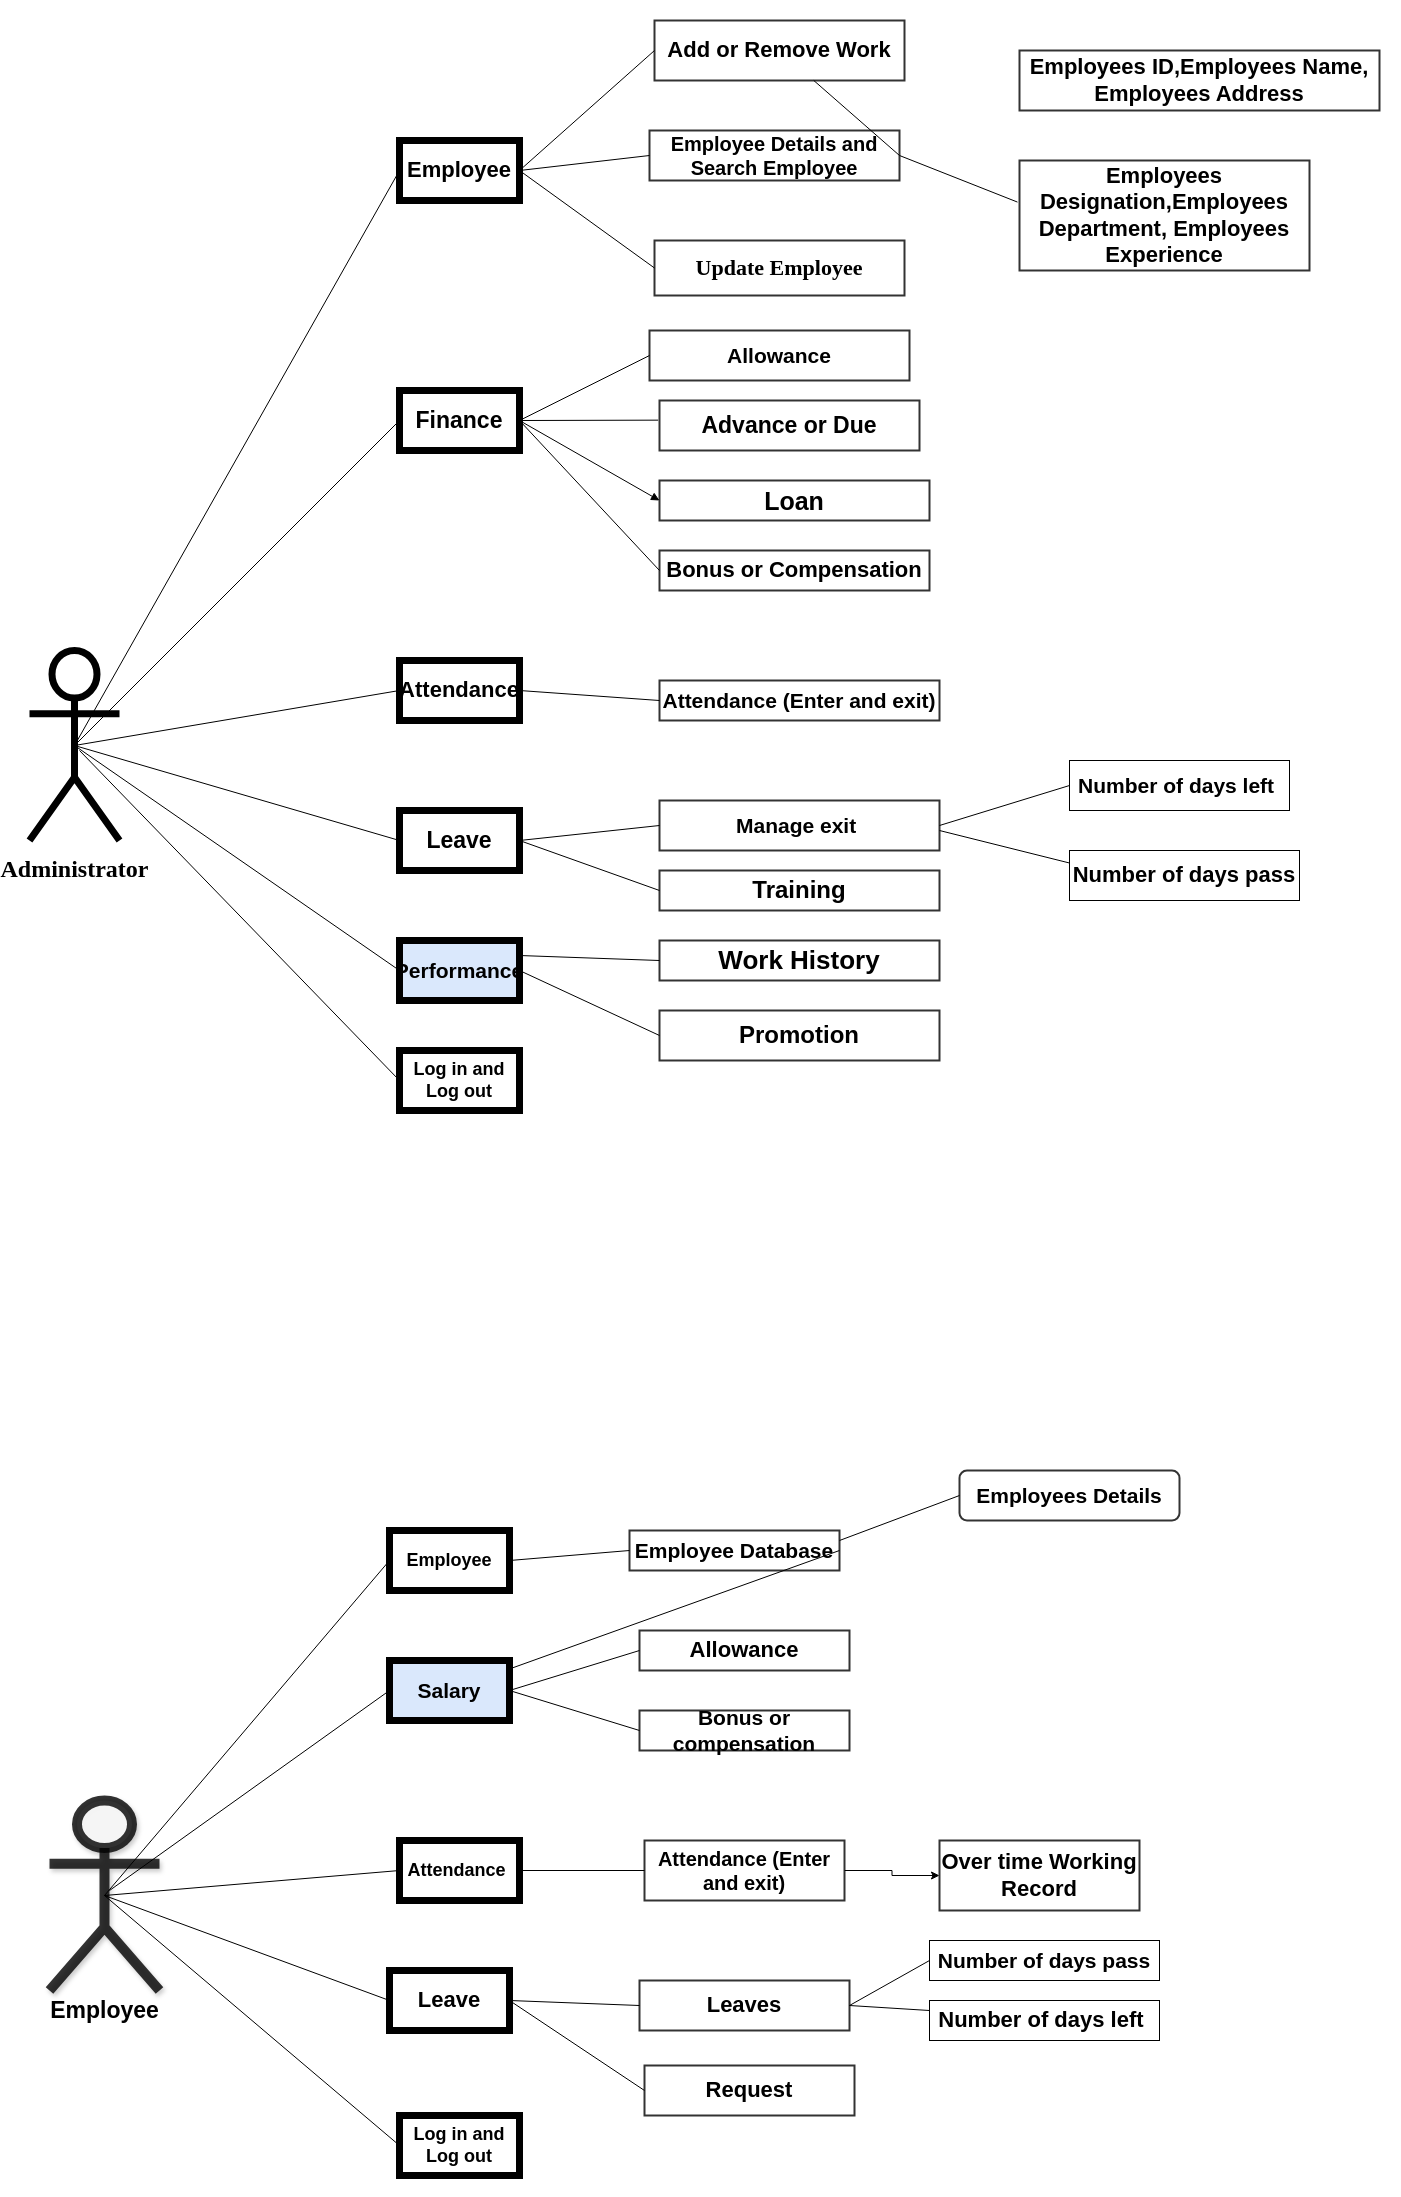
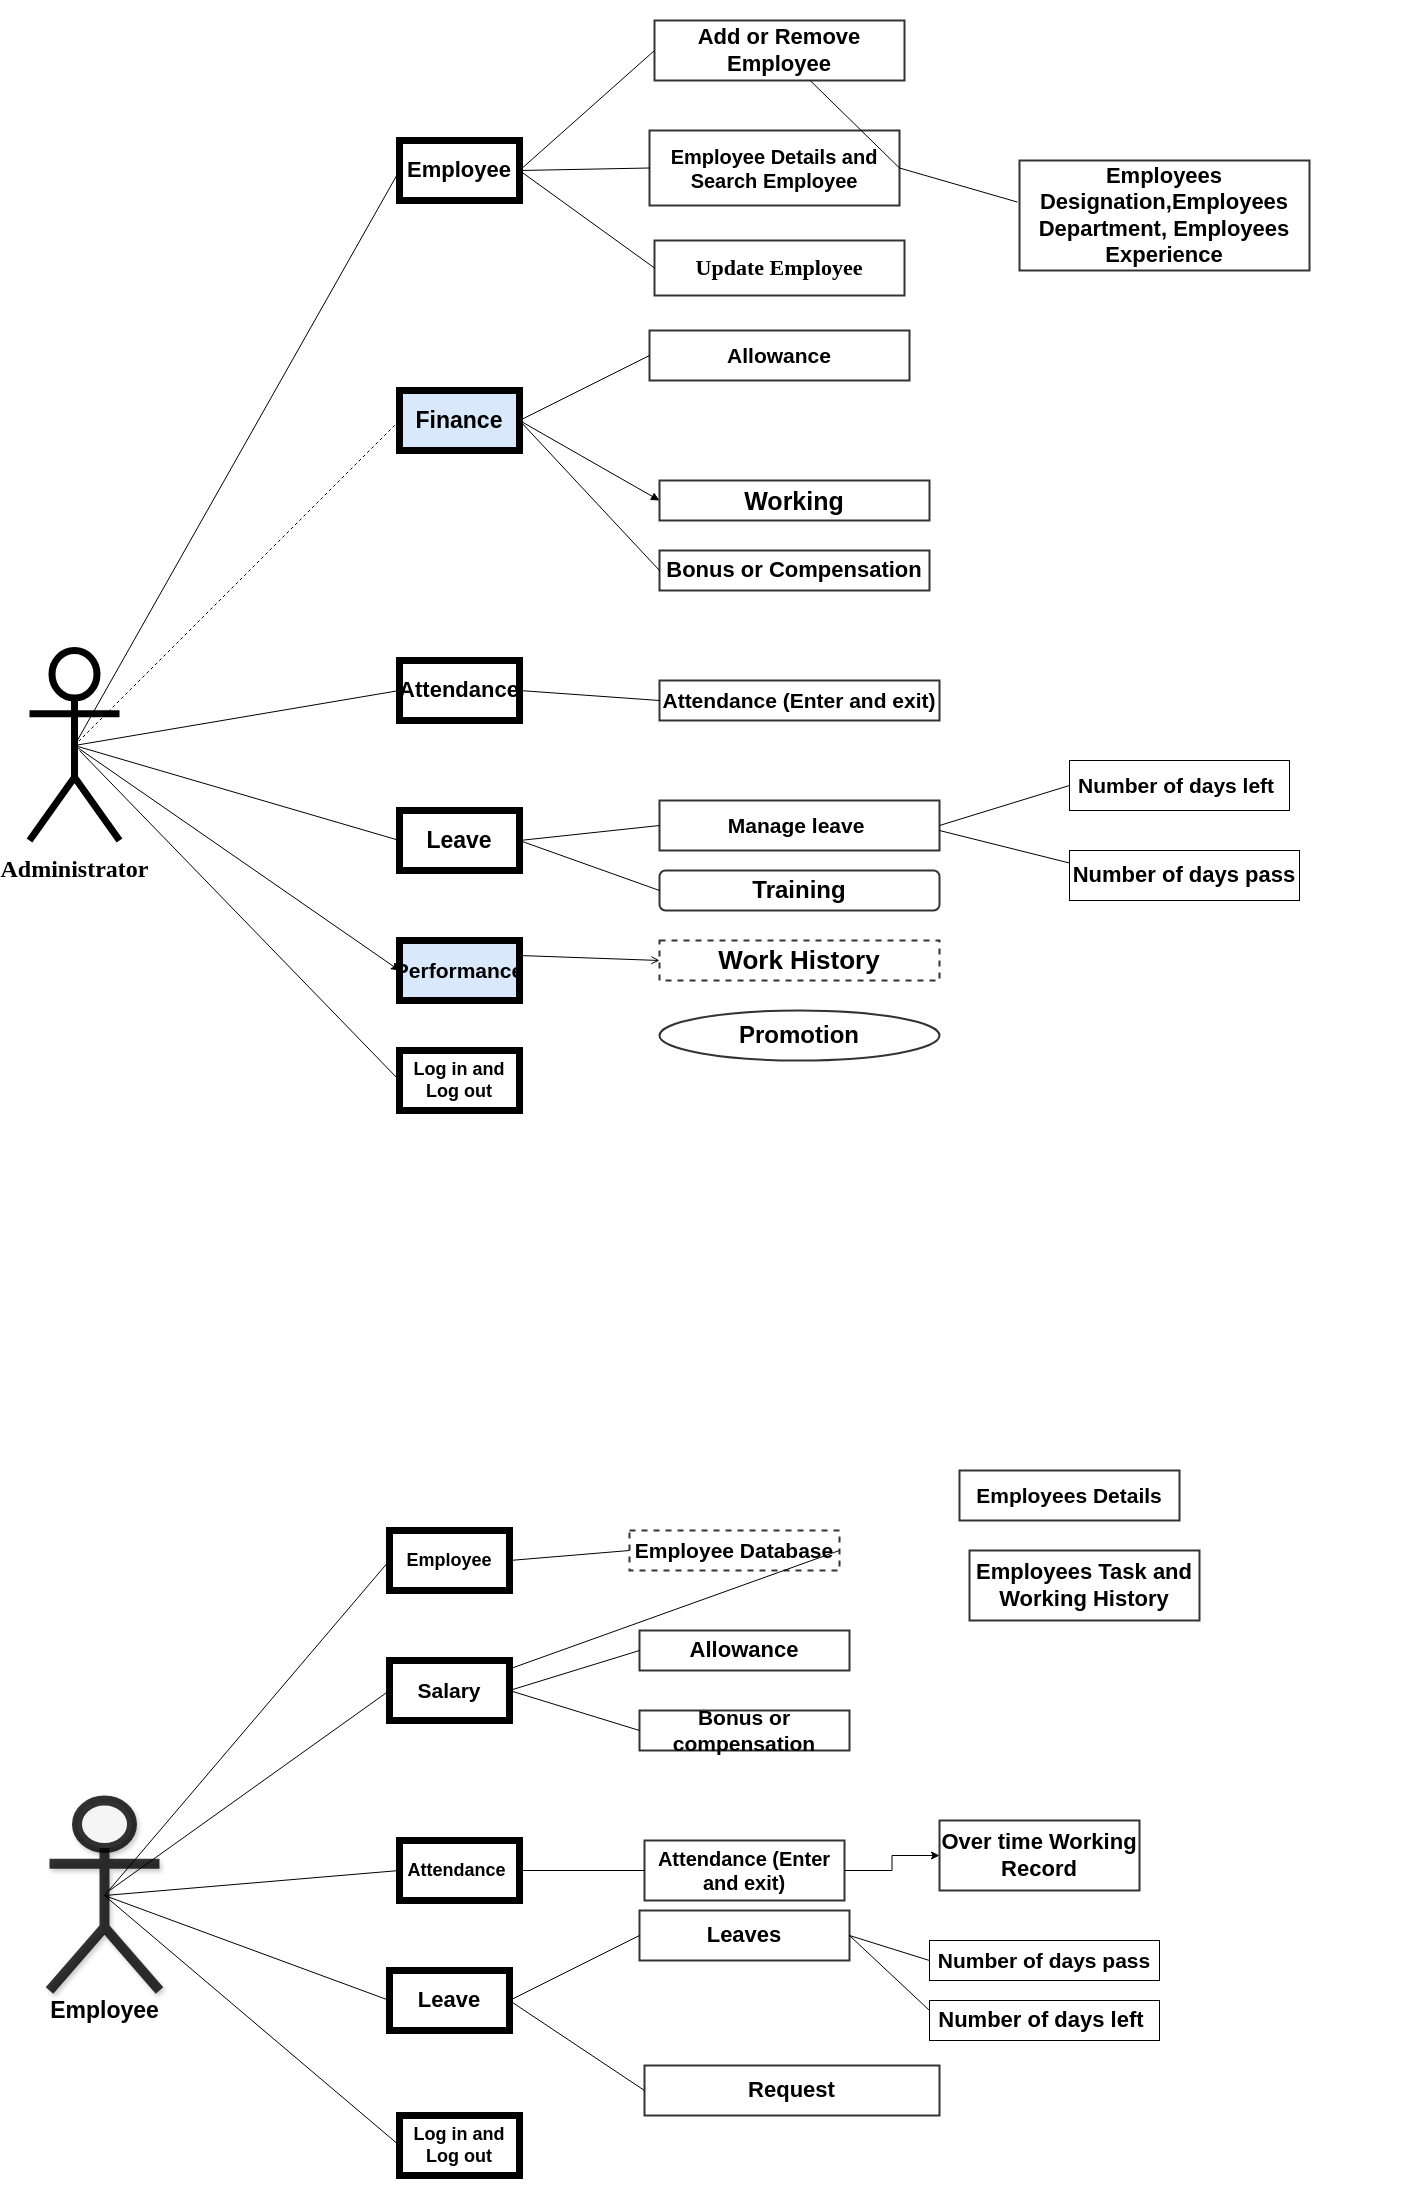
- <mxCell id="13" value="&lt;h4&gt;&lt;font style=&quot;font-size: 22px&quot;&gt;Add or Remove Work&lt;/font&gt;&lt;/h4&gt;" style="rounded=0;whiteSpace=wrap;html=1;strokeWidth=2;opacity=80;fontSize=14;" parent="1" vertex="1"><mxGeometry x="645" y="20" width="250" height="60" as="geometry" /></mxCell>
+ <mxCell id="13" value="&lt;h4&gt;&lt;font style=&quot;font-size: 22px&quot;&gt;Add or Remove Employee&lt;/font&gt;&lt;/h4&gt;" style="rounded=0;whiteSpace=wrap;html=1;strokeWidth=2;opacity=80;fontSize=14;" parent="1" vertex="1"><mxGeometry x="645" y="20" width="250" height="60" as="geometry" /></mxCell>
- <mxCell id="61" value="&lt;h4&gt;&lt;font style=&quot;font-size: 22px&quot;&gt;Employees ID,Employees Name, Employees Address&lt;/font&gt;&lt;/h4&gt;" style="rounded=0;whiteSpace=wrap;html=1;strokeWidth=2;opacity=80;fontSize=14;" parent="1" vertex="1"><mxGeometry x="1010" y="50" width="360" height="60" as="geometry" /></mxCell>
- <mxCell id="14" value="&lt;h4&gt;&lt;font style=&quot;font-size: 20px&quot;&gt;Employee Details and Search Employee&lt;/font&gt;&lt;/h4&gt;" style="rounded=0;whiteSpace=wrap;html=1;strokeWidth=2;opacity=80;fontSize=13;" parent="1" vertex="1"><mxGeometry x="640" y="130" width="250" height="50" as="geometry" /></mxCell>
+ <mxCell id="14" value="&lt;h4&gt;&lt;font style=&quot;font-size: 20px&quot;&gt;Employee Details and Search Employee&lt;/font&gt;&lt;/h4&gt;" style="rounded=0;whiteSpace=wrap;html=1;strokeWidth=2;opacity=80;fontSize=13;" parent="1" vertex="1"><mxGeometry x="640" y="130" width="250" height="75" as="geometry" /></mxCell>
- <mxCell id="40" value="" style="endArrow=none;html=1;fontSize=13;exitX=1;exitY=0.5;exitDx=0;exitDy=0;entryX=-0.005;entryY=0.393;entryDx=0;entryDy=0;entryPerimeter=0;" parent="1" source="4" target="17" edge="1"><mxGeometry width="50" height="50" relative="1" as="geometry"><mxPoint x="570" y="460" as="sourcePoint" /><mxPoint x="620" y="410" as="targetPoint" /></mxGeometry></mxCell>
- <mxCell id="4" value="&lt;h2&gt;&lt;font style=&quot;font-size: 23px&quot;&gt;Finance&lt;/font&gt;&lt;/h2&gt;" style="rounded=0;whiteSpace=wrap;html=1;strokeWidth=7;" parent="1" vertex="1"><mxGeometry x="390" y="390" width="120" height="60" as="geometry" /></mxCell>
+ <mxCell id="4" value="&lt;h2&gt;&lt;font style=&quot;font-size: 23px&quot;&gt;Finance&lt;/font&gt;&lt;/h2&gt;" style="rounded=0;whiteSpace=wrap;html=1;strokeWidth=7;fillColor=#dae8fc;" parent="1" vertex="1"><mxGeometry x="390" y="390" width="120" height="60" as="geometry" /></mxCell>
- <mxCell id="17" value="&lt;h4&gt;&lt;font style=&quot;font-size: 23px&quot;&gt;Advance or Due&lt;/font&gt;&lt;/h4&gt;" style="rounded=0;whiteSpace=wrap;html=1;strokeWidth=2;fontSize=13;opacity=80;" parent="1" vertex="1"><mxGeometry x="650" y="400" width="260" height="50" as="geometry" /></mxCell>
- <mxCell id="18" value="&lt;font size=&quot;1&quot;&gt;&lt;b style=&quot;font-size: 25px&quot;&gt;Loan&lt;/b&gt;&lt;/font&gt;" style="rounded=0;whiteSpace=wrap;html=1;strokeWidth=2;fontSize=13;opacity=80;" parent="1" vertex="1"><mxGeometry x="650" y="480" width="270" height="40" as="geometry" /></mxCell>
+ <mxCell id="18" value="&lt;font size=&quot;1&quot;&gt;&lt;b style=&quot;font-size: 25px&quot;&gt;Working&lt;/b&gt;&lt;/font&gt;" style="rounded=0;whiteSpace=wrap;html=1;strokeWidth=2;fontSize=13;opacity=80;" parent="1" vertex="1"><mxGeometry x="650" y="480" width="270" height="40" as="geometry" /></mxCell>
- <mxCell id="66" value="" style="endArrow=none;html=1;exitX=0.5;exitY=0.5;exitDx=0;exitDy=0;exitPerimeter=0;entryX=0;entryY=0.5;entryDx=0;entryDy=0;" parent="1" source="2" target="4" edge="1"><mxGeometry width="50" height="50" relative="1" as="geometry"><mxPoint x="430" y="580" as="sourcePoint" /><mxPoint x="480" y="530" as="targetPoint" /></mxGeometry></mxCell>
+ <mxCell id="66" value="" style="endArrow=none;html=1;exitX=0.5;exitY=0.5;exitDx=0;exitDy=0;exitPerimeter=0;entryX=0;entryY=0.5;entryDx=0;entryDy=0;dashed=1;" parent="1" source="2" target="4" edge="1"><mxGeometry width="50" height="50" relative="1" as="geometry"><mxPoint x="430" y="580" as="sourcePoint" /><mxPoint x="480" y="530" as="targetPoint" /></mxGeometry></mxCell>
- <mxCell id="21" value="&lt;b&gt;&lt;font style=&quot;font-size: 21px&quot;&gt;Manage exit&amp;nbsp;&lt;/font&gt;&lt;/b&gt;" style="rounded=0;whiteSpace=wrap;html=1;strokeWidth=2;fontSize=13;opacity=80;" parent="1" vertex="1"><mxGeometry x="650" y="800" width="280" height="50" as="geometry" /></mxCell>
+ <mxCell id="21" value="&lt;b&gt;&lt;font style=&quot;font-size: 21px&quot;&gt;Manage leave&amp;nbsp;&lt;/font&gt;&lt;/b&gt;" style="rounded=0;whiteSpace=wrap;html=1;strokeWidth=2;fontSize=13;opacity=80;" parent="1" vertex="1"><mxGeometry x="650" y="800" width="280" height="50" as="geometry" /></mxCell>
- <mxCell id="22" value="&lt;font style=&quot;font-size: 24px&quot;&gt;&lt;b&gt;Training&lt;/b&gt;&lt;/font&gt;" style="rounded=0;whiteSpace=wrap;html=1;strokeWidth=2;fontSize=13;opacity=80;" parent="1" vertex="1"><mxGeometry x="650" y="870" width="280" height="40" as="geometry" /></mxCell>
+ <mxCell id="22" value="&lt;font style=&quot;font-size: 24px&quot;&gt;&lt;b&gt;Training&lt;/b&gt;&lt;/font&gt;" style="whiteSpace=wrap;html=1;strokeWidth=2;fontSize=13;opacity=80;rounded=1;" parent="1" vertex="1"><mxGeometry x="650" y="870" width="280" height="40" as="geometry" /></mxCell>
- <mxCell id="44" value="" style="endArrow=none;html=1;fontSize=13;entryX=0;entryY=0.5;entryDx=0;entryDy=0;exitX=1;exitY=0.25;exitDx=0;exitDy=0;" parent="1" source="7" target="23" edge="1"><mxGeometry width="50" height="50" relative="1" as="geometry"><mxPoint x="490" y="1140" as="sourcePoint" /><mxPoint x="610" y="1130" as="targetPoint" /></mxGeometry></mxCell>
+ <mxCell id="44" value="" style="endArrow=open;html=1;fontSize=13;entryX=0;entryY=0.5;entryDx=0;entryDy=0;exitX=1;exitY=0.25;exitDx=0;exitDy=0;" parent="1" source="7" target="23" edge="1"><mxGeometry width="50" height="50" relative="1" as="geometry"><mxPoint x="490" y="1140" as="sourcePoint" /><mxPoint x="610" y="1130" as="targetPoint" /></mxGeometry></mxCell>
- <mxCell id="23" value="&lt;b&gt;&lt;font style=&quot;font-size: 26px&quot;&gt;Work History&lt;/font&gt;&lt;/b&gt;" style="rounded=0;whiteSpace=wrap;html=1;strokeWidth=2;fontSize=13;opacity=80;" parent="1" vertex="1"><mxGeometry x="650" y="940" width="280" height="40" as="geometry" /></mxCell>
+ <mxCell id="23" value="&lt;b&gt;&lt;font style=&quot;font-size: 26px&quot;&gt;Work History&lt;/font&gt;&lt;/b&gt;" style="rounded=0;whiteSpace=wrap;html=1;strokeWidth=2;fontSize=13;opacity=80;dashed=1;" parent="1" vertex="1"><mxGeometry x="650" y="940" width="280" height="40" as="geometry" /></mxCell>
- <mxCell id="69" value="" style="endArrow=none;html=1;exitX=0.5;exitY=0.5;exitDx=0;exitDy=0;exitPerimeter=0;entryX=0;entryY=0.5;entryDx=0;entryDy=0;" parent="1" source="2" target="7" edge="1"><mxGeometry width="50" height="50" relative="1" as="geometry"><mxPoint x="270" y="950" as="sourcePoint" /><mxPoint x="380" y="1020" as="targetPoint" /></mxGeometry></mxCell>
+ <mxCell id="69" value="" style="endArrow=classic;html=1;exitX=0.5;exitY=0.5;exitDx=0;exitDy=0;exitPerimeter=0;entryX=0;entryY=0.5;entryDx=0;entryDy=0;" parent="1" source="2" target="7" edge="1"><mxGeometry width="50" height="50" relative="1" as="geometry"><mxPoint x="270" y="950" as="sourcePoint" /><mxPoint x="380" y="1020" as="targetPoint" /></mxGeometry></mxCell>
- <mxCell id="45" value="" style="endArrow=none;html=1;fontSize=13;exitX=1;exitY=0.5;exitDx=0;exitDy=0;entryX=0;entryY=0.5;entryDx=0;entryDy=0;" parent="1" source="7" target="24" edge="1"><mxGeometry width="50" height="50" relative="1" as="geometry"><mxPoint x="580" y="1230" as="sourcePoint" /><mxPoint x="630" y="1180" as="targetPoint" /></mxGeometry></mxCell>
- <mxCell id="24" value="&lt;font style=&quot;font-size: 24px&quot;&gt;&lt;b&gt;Promotion&lt;/b&gt;&lt;/font&gt;" style="rounded=0;whiteSpace=wrap;html=1;strokeWidth=2;fontSize=13;opacity=80;" parent="1" vertex="1"><mxGeometry x="650" y="1010" width="280" height="50" as="geometry" /></mxCell>
+ <mxCell id="24" value="&lt;font style=&quot;font-size: 24px&quot;&gt;&lt;b&gt;Promotion&lt;/b&gt;&lt;/font&gt;" style="ellipse;whiteSpace=wrap;html=1;strokeWidth=2;fontSize=13;opacity=80;" parent="1" vertex="1"><mxGeometry x="650" y="1010" width="280" height="50" as="geometry" /></mxCell>
- <mxCell id="54" value="&lt;b&gt;&lt;font style=&quot;font-size: 21px&quot;&gt;Employees Details&lt;/font&gt;&lt;/b&gt;" style="whiteSpace=wrap;html=1;strokeWidth=2;fontSize=13;opacity=80;rounded=1;" parent="1" vertex="1"><mxGeometry x="950" y="1470" width="220" height="50" as="geometry" /></mxCell>
+ <mxCell id="54" value="&lt;b&gt;&lt;font style=&quot;font-size: 21px&quot;&gt;Employees Details&lt;/font&gt;&lt;/b&gt;" style="rounded=0;whiteSpace=wrap;html=1;strokeWidth=2;fontSize=13;opacity=80;" parent="1" vertex="1"><mxGeometry x="950" y="1470" width="220" height="50" as="geometry" /></mxCell>
- <mxCell id="58" value="" style="endArrow=none;html=1;exitX=1;exitY=0.25;exitDx=0;exitDy=0;entryX=0;entryY=0.5;entryDx=0;entryDy=0;" parent="1" source="30" target="54" edge="1"><mxGeometry width="50" height="50" relative="1" as="geometry"><mxPoint x="860" y="1460" as="sourcePoint" /><mxPoint x="910" y="1410" as="targetPoint" /></mxGeometry></mxCell>
- <mxCell id="30" value="&lt;b&gt;&lt;font style=&quot;font-size: 21px&quot;&gt;Employee Database&lt;/font&gt;&lt;/b&gt;" style="rounded=0;whiteSpace=wrap;html=1;strokeWidth=2;fontSize=13;opacity=80;" parent="1" vertex="1"><mxGeometry x="620" y="1530" width="210" height="40" as="geometry" /></mxCell>
+ <mxCell id="30" value="&lt;b&gt;&lt;font style=&quot;font-size: 21px&quot;&gt;Employee Database&lt;/font&gt;&lt;/b&gt;" style="rounded=0;whiteSpace=wrap;html=1;strokeWidth=2;fontSize=13;opacity=80;dashed=1;" parent="1" vertex="1"><mxGeometry x="620" y="1530" width="210" height="40" as="geometry" /></mxCell>
+ <mxCell id="55" value="&lt;b&gt;&lt;font style=&quot;font-size: 22px&quot;&gt;Employees Task and Working History&lt;/font&gt;&lt;/b&gt;" style="rounded=0;whiteSpace=wrap;html=1;strokeWidth=2;fontSize=13;opacity=80;" parent="1" vertex="1"><mxGeometry x="960" y="1550" width="230" height="70" as="geometry" /></mxCell>
- <mxCell id="27" value="&lt;h2&gt;&lt;font style=&quot;font-size: 21px&quot;&gt;Salary&lt;/font&gt;&lt;/h2&gt;" style="rounded=0;whiteSpace=wrap;html=1;strokeWidth=7;fillColor=#dae8fc;" parent="1" vertex="1"><mxGeometry x="380" y="1660" width="120" height="60" as="geometry" /></mxCell>
+ <mxCell id="27" value="&lt;h2&gt;&lt;font style=&quot;font-size: 21px&quot;&gt;Salary&lt;/font&gt;&lt;/h2&gt;" style="rounded=0;whiteSpace=wrap;html=1;strokeWidth=7;" parent="1" vertex="1"><mxGeometry x="380" y="1660" width="120" height="60" as="geometry" /></mxCell>
- <mxCell id="57" value="&lt;b&gt;&lt;font style=&quot;font-size: 22px&quot;&gt;Over time Working Record&lt;/font&gt;&lt;/b&gt;" style="rounded=0;whiteSpace=wrap;html=1;strokeWidth=2;fontSize=13;opacity=80;" parent="1" vertex="1"><mxGeometry x="930" y="1840" width="200" height="70" as="geometry" /></mxCell>
+ <mxCell id="57" value="&lt;b&gt;&lt;font style=&quot;font-size: 22px&quot;&gt;Over time Working Record&lt;/font&gt;&lt;/b&gt;" style="rounded=0;whiteSpace=wrap;html=1;strokeWidth=2;fontSize=13;opacity=80;" parent="1" vertex="1"><mxGeometry x="930" y="1820" width="200" height="70" as="geometry" /></mxCell>
- <mxCell id="34" value="&lt;b&gt;&lt;font style=&quot;font-size: 22px&quot;&gt;Leaves&lt;/font&gt;&lt;/b&gt;" style="rounded=0;whiteSpace=wrap;html=1;strokeWidth=2;fontSize=13;opacity=80;" parent="1" vertex="1"><mxGeometry x="630" y="1980" width="210" height="50" as="geometry" /></mxCell>
+ <mxCell id="34" value="&lt;b&gt;&lt;font style=&quot;font-size: 22px&quot;&gt;Leaves&lt;/font&gt;&lt;/b&gt;" style="rounded=0;whiteSpace=wrap;html=1;strokeWidth=2;fontSize=13;opacity=80;" parent="1" vertex="1"><mxGeometry x="630" y="1910" width="210" height="50" as="geometry" /></mxCell>
- <mxCell id="35" value="&lt;b&gt;&lt;font style=&quot;font-size: 22px&quot;&gt;Request&lt;/font&gt;&lt;/b&gt;" style="rounded=0;whiteSpace=wrap;html=1;strokeWidth=2;fontSize=13;opacity=80;" parent="1" vertex="1"><mxGeometry x="635" y="2065" width="210" height="50" as="geometry" /></mxCell>
+ <mxCell id="35" value="&lt;b&gt;&lt;font style=&quot;font-size: 22px&quot;&gt;Request&lt;/font&gt;&lt;/b&gt;" style="rounded=0;whiteSpace=wrap;html=1;strokeWidth=2;fontSize=13;opacity=80;" parent="1" vertex="1"><mxGeometry x="635" y="2065" width="295" height="50" as="geometry" /></mxCell>
